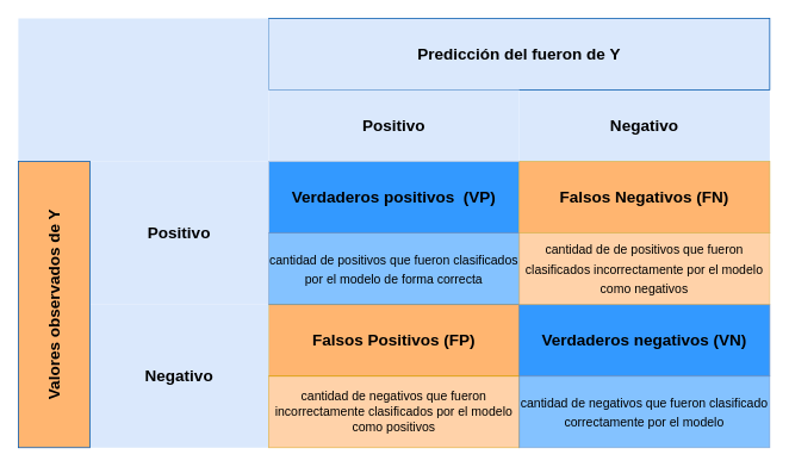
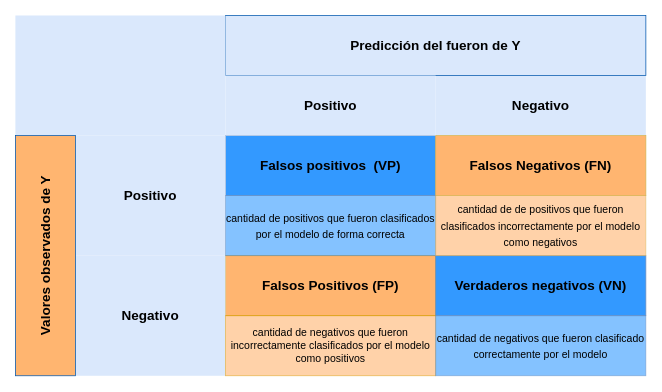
- <mxCell id="3" value="&lt;b&gt;&lt;font&gt;Verdaderos positivos&amp;nbsp; (VP)&lt;/font&gt;&lt;/b&gt;" style="rounded=0;whiteSpace=wrap;html=1;fontSize=18;fillColor=#3399FF;strokeColor=#6c8ebf;strokeWidth=1;fontColor=#000000;" vertex="1" parent="1"><mxGeometry x="300" y="180" width="280" height="80" as="geometry" /></mxCell>
+ <mxCell id="3" value="&lt;b&gt;&lt;font&gt;Falsos positivos&amp;nbsp; (VP)&lt;/font&gt;&lt;/b&gt;" style="rounded=0;whiteSpace=wrap;html=1;fontSize=18;fillColor=#3399FF;strokeColor=#6c8ebf;strokeWidth=1;fontColor=#000000;" vertex="1" parent="1"><mxGeometry x="300" y="180" width="280" height="80" as="geometry" /></mxCell>
